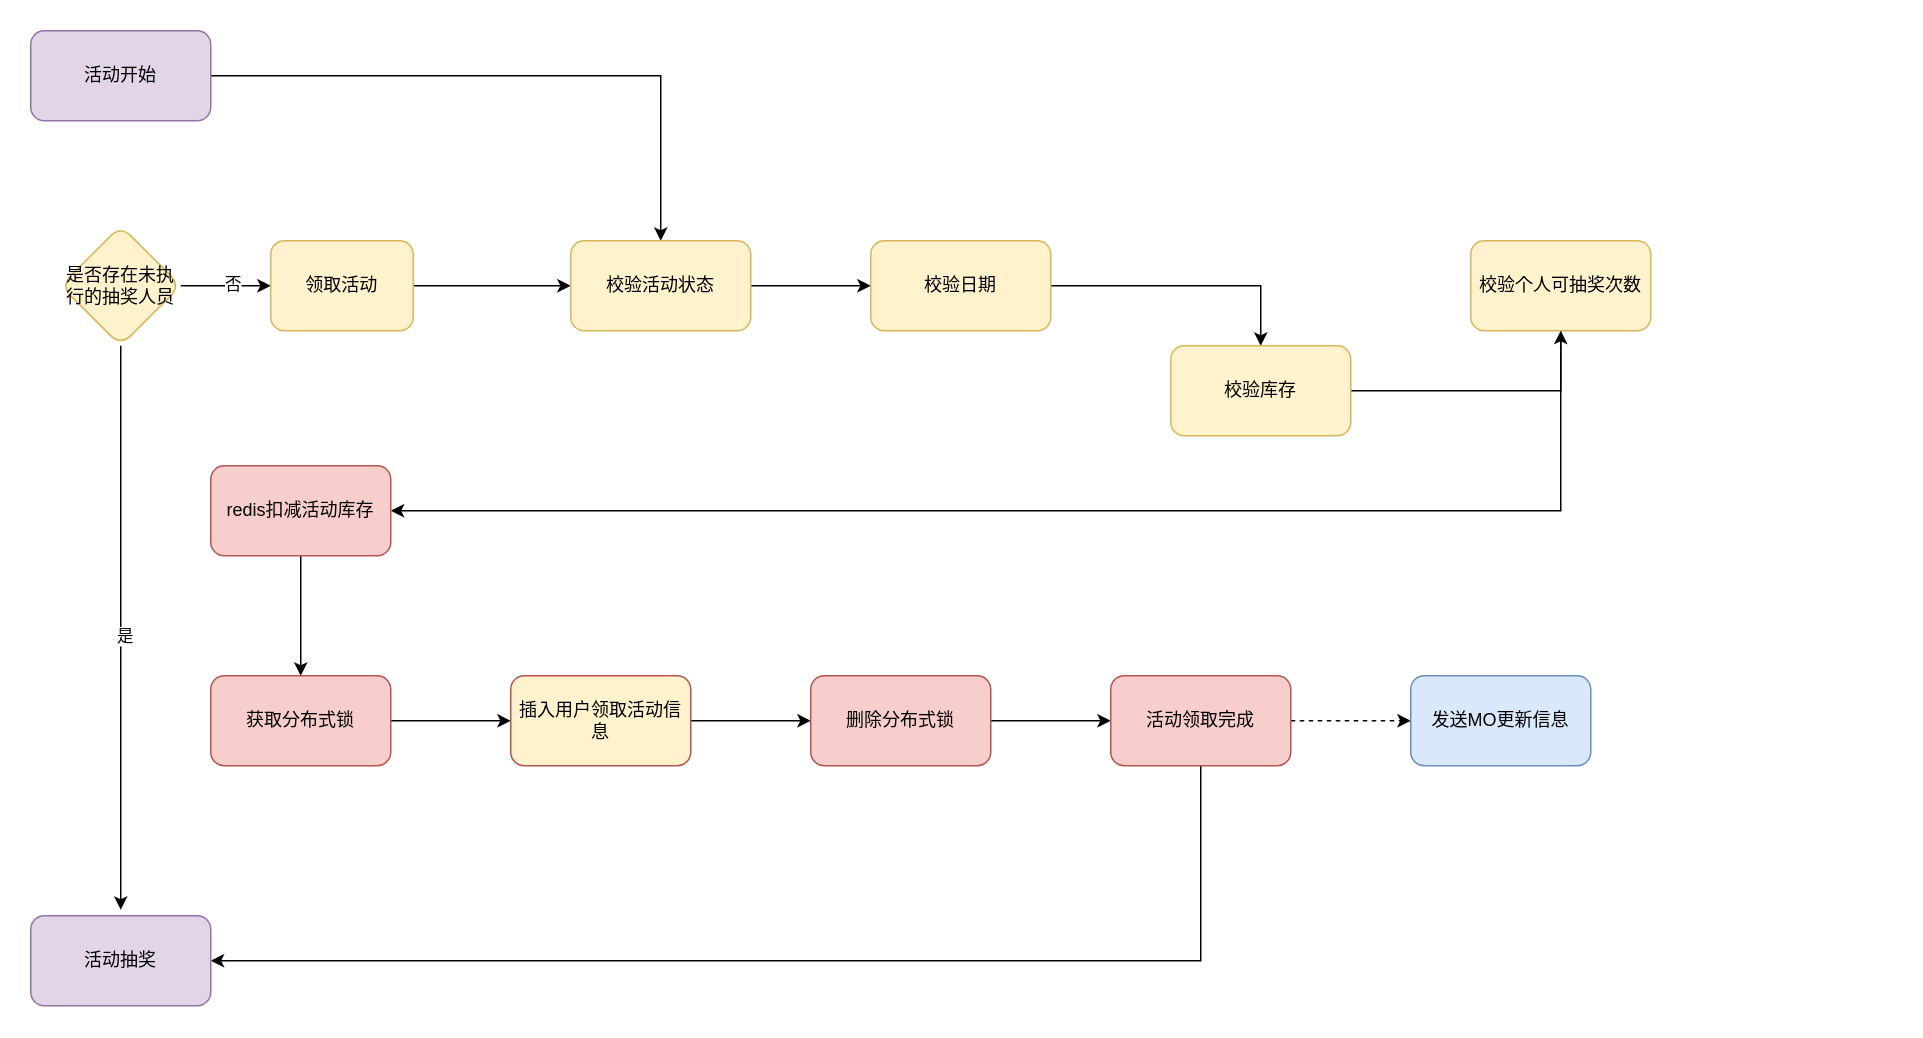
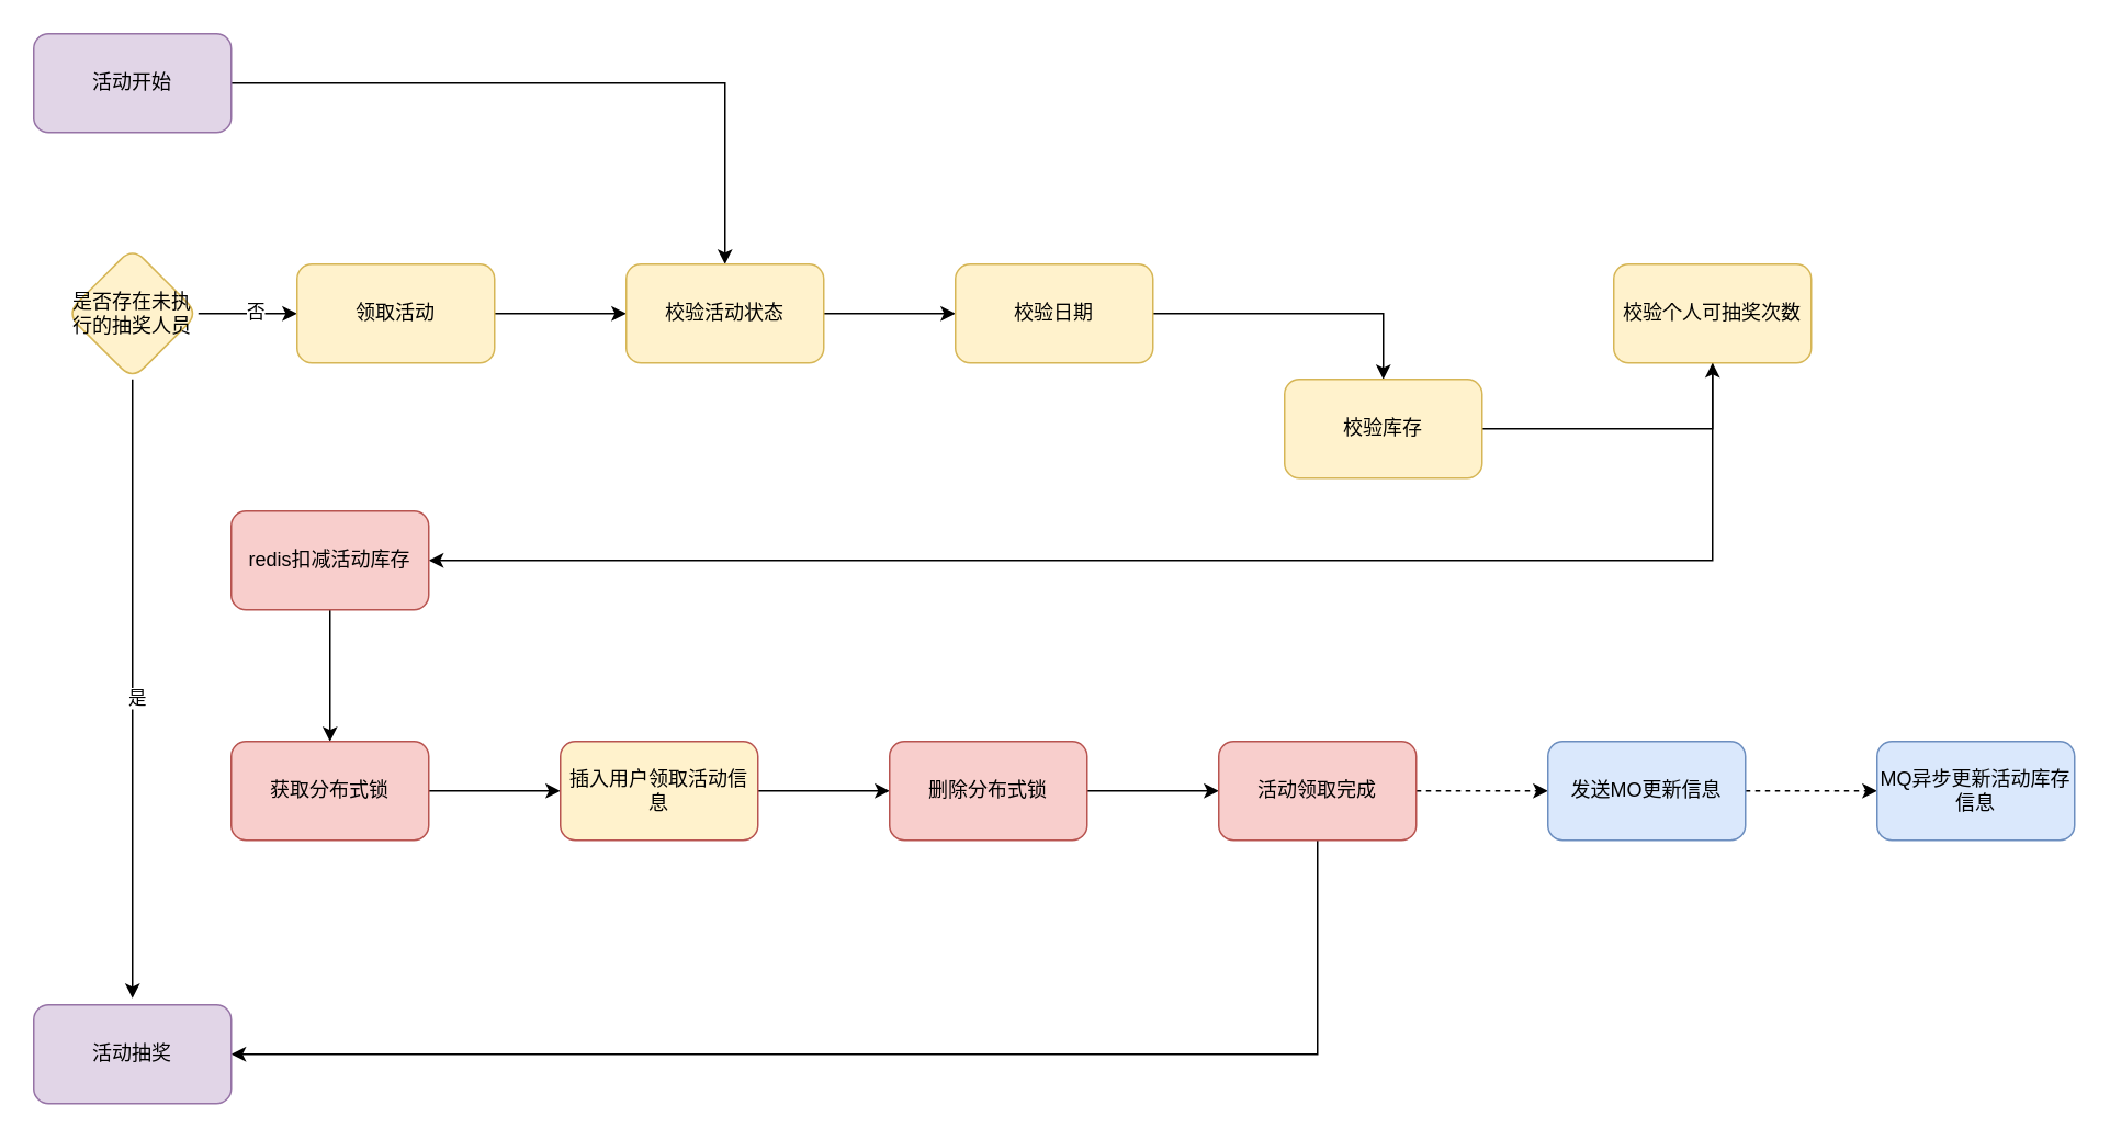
- <mxCell id="8" value="领取活动" style="whiteSpace=wrap;html=1;rounded=1;fillColor=#fff2cc;strokeColor=#d6b656;" vertex="1" parent="1"><mxGeometry x="180" y="160" width="95" height="60" as="geometry" /></mxCell>
+ <mxCell id="8" value="领取活动" style="whiteSpace=wrap;html=1;rounded=1;fillColor=#fff2cc;strokeColor=#d6b656;" vertex="1" parent="1"><mxGeometry x="180" y="160" width="120" height="60" as="geometry" /></mxCell>
+ <mxCell id="28" value="" style="edgeStyle=orthogonalEdgeStyle;rounded=0;orthogonalLoop=1;jettySize=auto;html=1;dashed=1;" edge="1" parent="1" source="29" target="30"><mxGeometry relative="1" as="geometry" /></mxCell>
+ <mxCell id="30" value="MQ异步更新活动库存信息" style="whiteSpace=wrap;html=1;rounded=1;fillColor=#dae8fc;strokeColor=#6c8ebf;" vertex="1" parent="1"><mxGeometry x="1140" y="450" width="120" height="60" as="geometry" /></mxCell>
